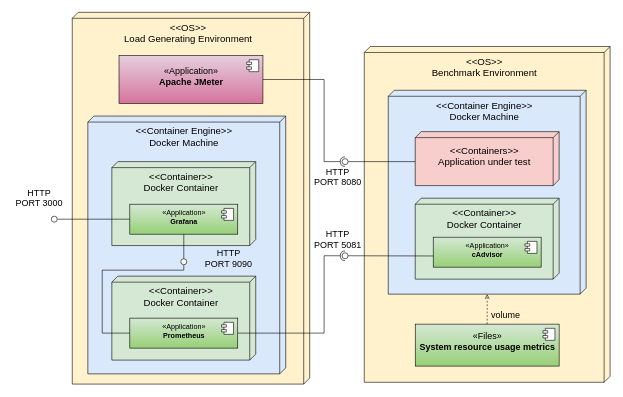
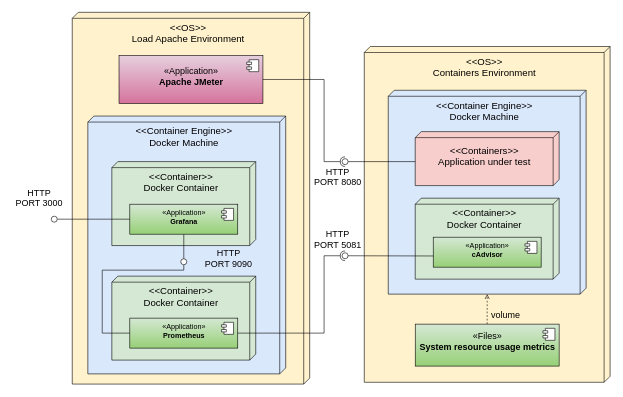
- <mxCell id="12" value="&lt;span style=&quot;font-size: 16px;&quot;&gt;&amp;lt;&amp;lt;OS&amp;gt;&amp;gt;&lt;/span&gt;&lt;br&gt;&lt;span style=&quot;font-size: 16px;&quot;&gt;Load Generating Environment&lt;/span&gt;" style="verticalAlign=bottom;align=center;spacingTop=8;spacingLeft=2;spacingRight=12;shape=cube;size=10;direction=south;fontStyle=0;html=1;labelPosition=center;verticalLabelPosition=top;spacing=-54;rounded=0;labelBackgroundColor=none;fillColor=#fff2cc;strokeColor=#000000;" parent="1" vertex="1"><mxGeometry x="120" y="20" width="396" height="620" as="geometry" /></mxCell>
+ <mxCell id="12" value="&lt;span style=&quot;font-size: 16px;&quot;&gt;&amp;lt;&amp;lt;OS&amp;gt;&amp;gt;&lt;/span&gt;&lt;br&gt;&lt;span style=&quot;font-size: 16px;&quot;&gt;Load Apache Environment&lt;/span&gt;" style="verticalAlign=bottom;align=center;spacingTop=8;spacingLeft=2;spacingRight=12;shape=cube;size=10;direction=south;fontStyle=0;html=1;labelPosition=center;verticalLabelPosition=top;spacing=-54;rounded=0;labelBackgroundColor=none;fillColor=#fff2cc;strokeColor=#000000;" parent="1" vertex="1"><mxGeometry x="120" y="20" width="396" height="620" as="geometry" /></mxCell>
- <mxCell id="2" value="&lt;span style=&quot;font-size: 16px;&quot;&gt;&amp;lt;&amp;lt;OS&amp;gt;&amp;gt;&lt;/span&gt;&lt;br&gt;&lt;span style=&quot;font-size: 16px;&quot;&gt;Benchmark Environment&lt;/span&gt;" style="verticalAlign=bottom;align=center;spacingTop=8;spacingLeft=2;spacingRight=12;shape=cube;size=10;direction=south;fontStyle=0;html=1;labelPosition=center;verticalLabelPosition=top;spacing=-54;rounded=0;labelBackgroundColor=none;fillColor=#fff2cc;strokeColor=#000000;" parent="1" vertex="1"><mxGeometry x="607" y="77" width="410" height="560" as="geometry" /></mxCell>
+ <mxCell id="2" value="&lt;span style=&quot;font-size: 16px;&quot;&gt;&amp;lt;&amp;lt;OS&amp;gt;&amp;gt;&lt;/span&gt;&lt;br&gt;&lt;span style=&quot;font-size: 16px;&quot;&gt;Containers Environment&lt;/span&gt;" style="verticalAlign=bottom;align=center;spacingTop=8;spacingLeft=2;spacingRight=12;shape=cube;size=10;direction=south;fontStyle=0;html=1;labelPosition=center;verticalLabelPosition=top;spacing=-54;rounded=0;labelBackgroundColor=none;fillColor=#fff2cc;strokeColor=#000000;" parent="1" vertex="1"><mxGeometry x="607" y="77" width="410" height="560" as="geometry" /></mxCell>
